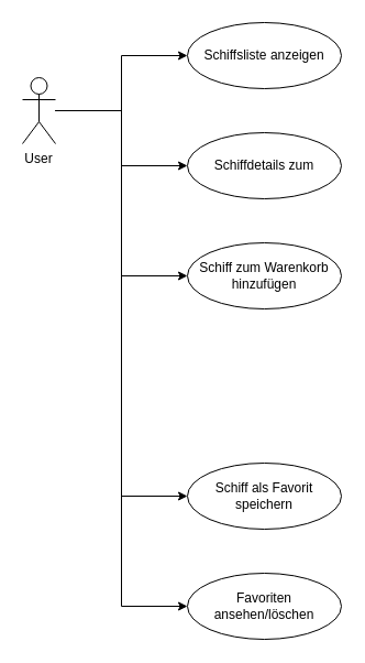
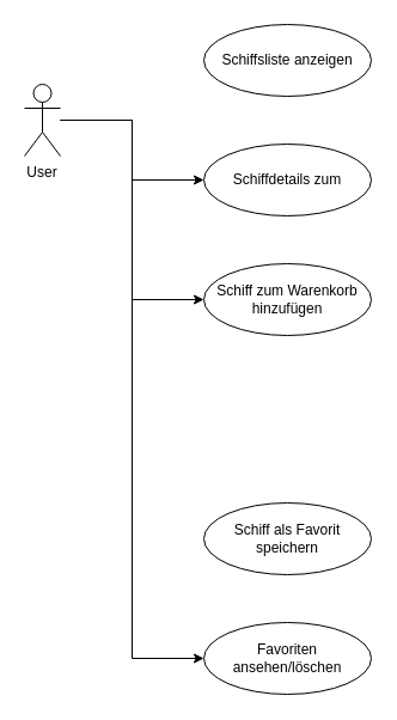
- <mxCell id="8" style="edgeStyle=elbowEdgeStyle;rounded=0;orthogonal=1;jettySize=auto;html=1;" edge="1" parent="1" source="2" target="3"><mxGeometry relative="1" as="geometry" /></mxCell>
- <mxCell id="11" style="edgeStyle=elbowEdgeStyle;rounded=0;orthogonal=1;jettySize=auto;html=1;" edge="1" parent="1" source="2" target="6"><mxGeometry relative="1" as="geometry" /></mxCell>
